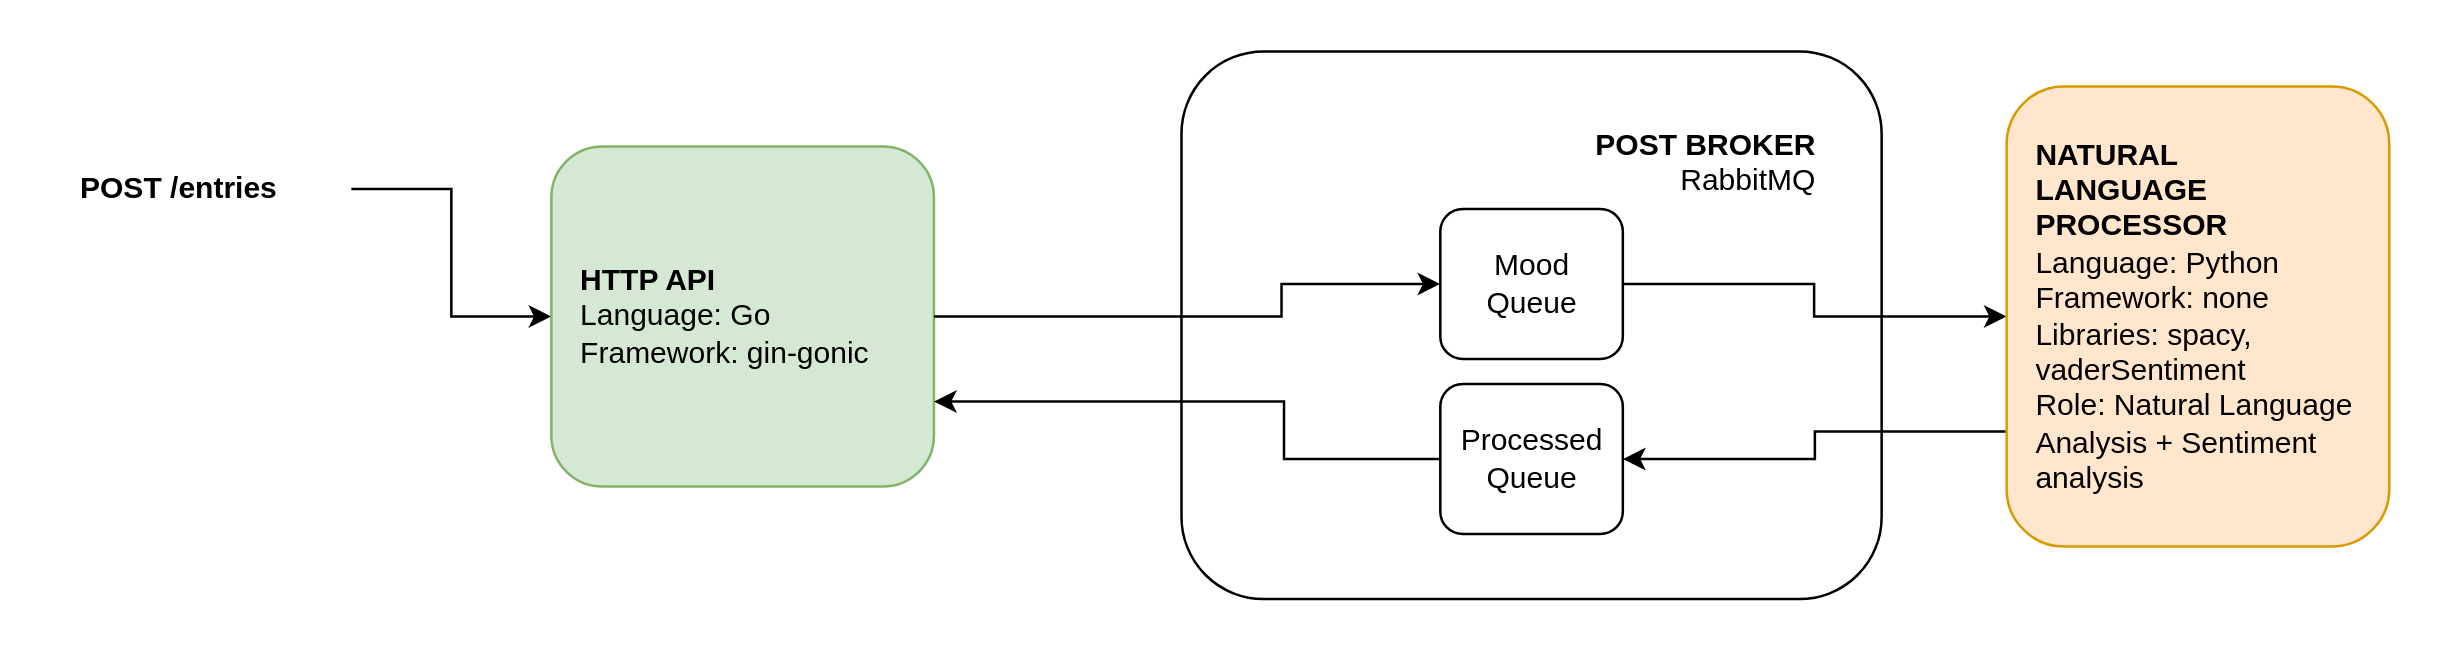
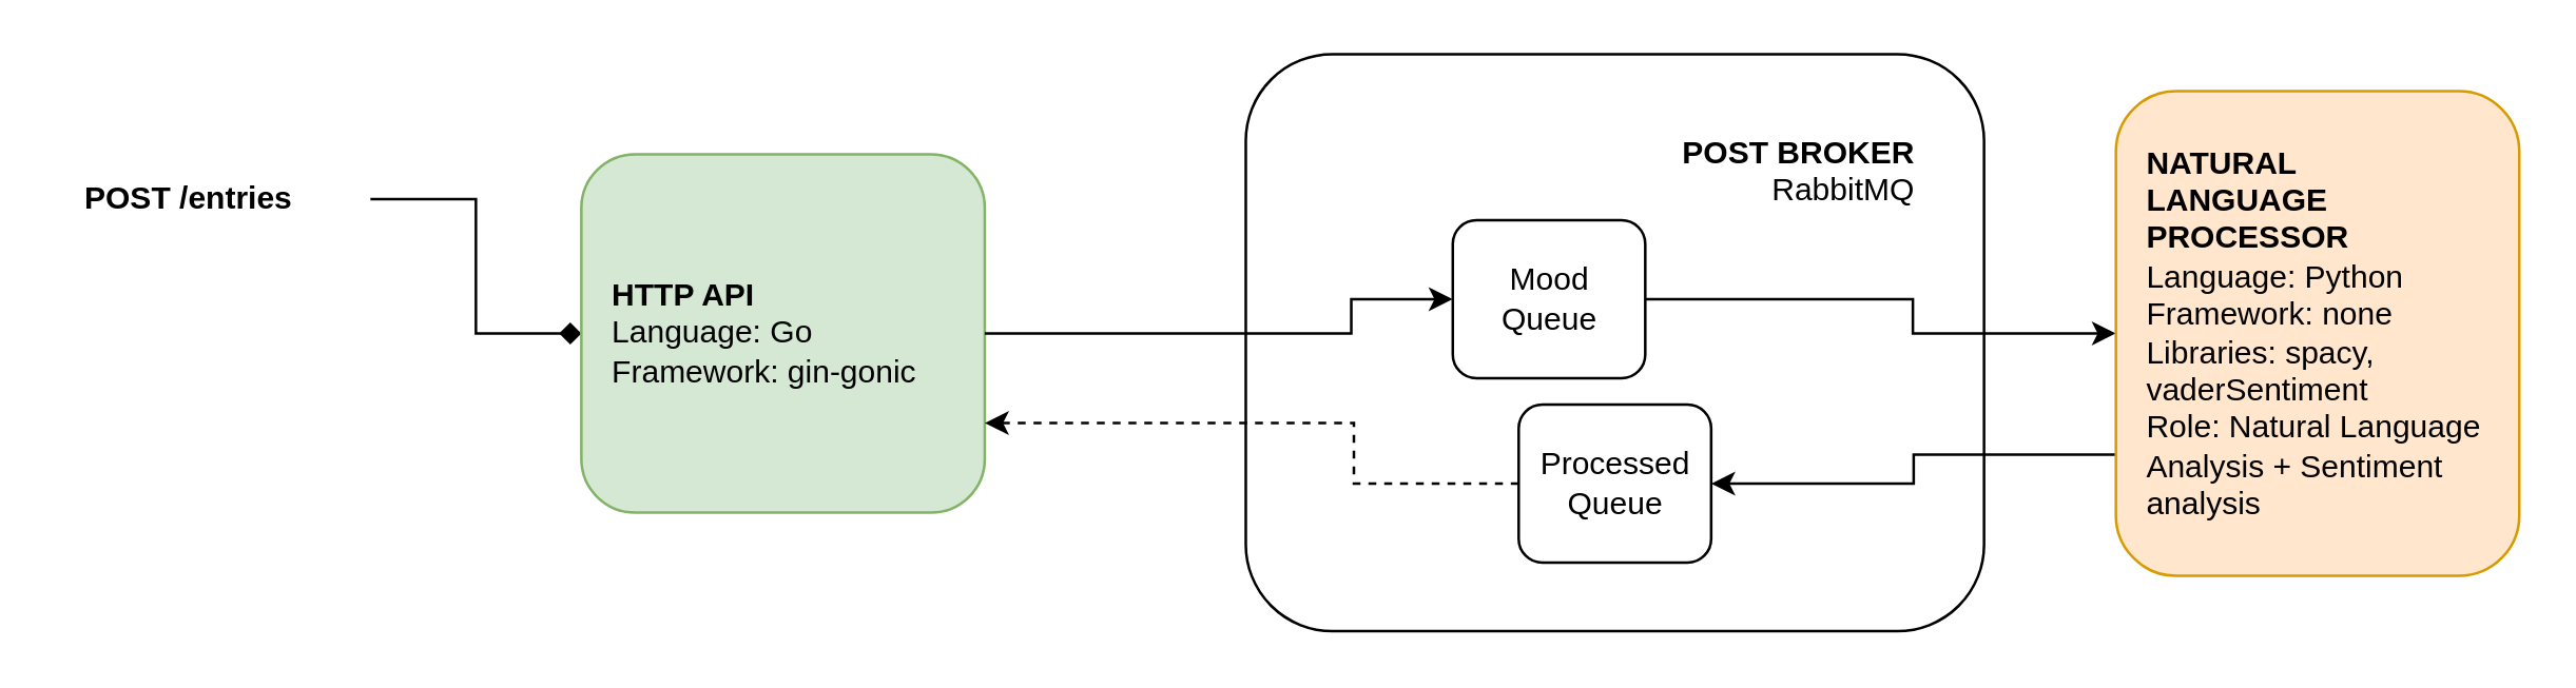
- <mxCell id="8" value="Mood&lt;br&gt;Queue" style="rounded=1;whiteSpace=wrap;html=1;fillColor=none;" vertex="1" parent="1"><mxGeometry x="575.5" y="83" width="73" height="60" as="geometry" /></mxCell>
+ <mxCell id="8" value="Mood&lt;br&gt;Queue" style="rounded=1;whiteSpace=wrap;html=1;fillColor=none;" vertex="1" parent="1"><mxGeometry x="550.5" y="83" width="73" height="60" as="geometry" /></mxCell>
- <mxCell id="3" value="" style="edgeStyle=orthogonalEdgeStyle;rounded=0;orthogonalLoop=1;jettySize=auto;html=1;" edge="1" parent="1" source="4" target="5"><mxGeometry relative="1" as="geometry" /></mxCell>
+ <mxCell id="3" value="" style="edgeStyle=orthogonalEdgeStyle;rounded=0;orthogonalLoop=1;jettySize=auto;html=1;endArrow=diamond;" edge="1" parent="1" source="4" target="5"><mxGeometry relative="1" as="geometry" /></mxCell>
- <mxCell id="11" style="edgeStyle=orthogonalEdgeStyle;rounded=0;orthogonalLoop=1;jettySize=auto;html=1;exitX=0;exitY=0.5;exitDx=0;exitDy=0;entryX=1;entryY=0.75;entryDx=0;entryDy=0;startArrow=none;startFill=0;" edge="1" parent="1" source="12" target="5"><mxGeometry relative="1" as="geometry"><Array as="points"><mxPoint x="513" y="183" /><mxPoint x="513" y="160" /></Array></mxGeometry></mxCell>
+ <mxCell id="11" style="edgeStyle=orthogonalEdgeStyle;rounded=0;orthogonalLoop=1;jettySize=auto;html=1;exitX=0;exitY=0.5;exitDx=0;exitDy=0;entryX=1;entryY=0.75;entryDx=0;entryDy=0;startArrow=none;startFill=0;dashed=1;" edge="1" parent="1" source="12" target="5"><mxGeometry relative="1" as="geometry"><Array as="points"><mxPoint x="513" y="183" /><mxPoint x="513" y="160" /></Array></mxGeometry></mxCell>
